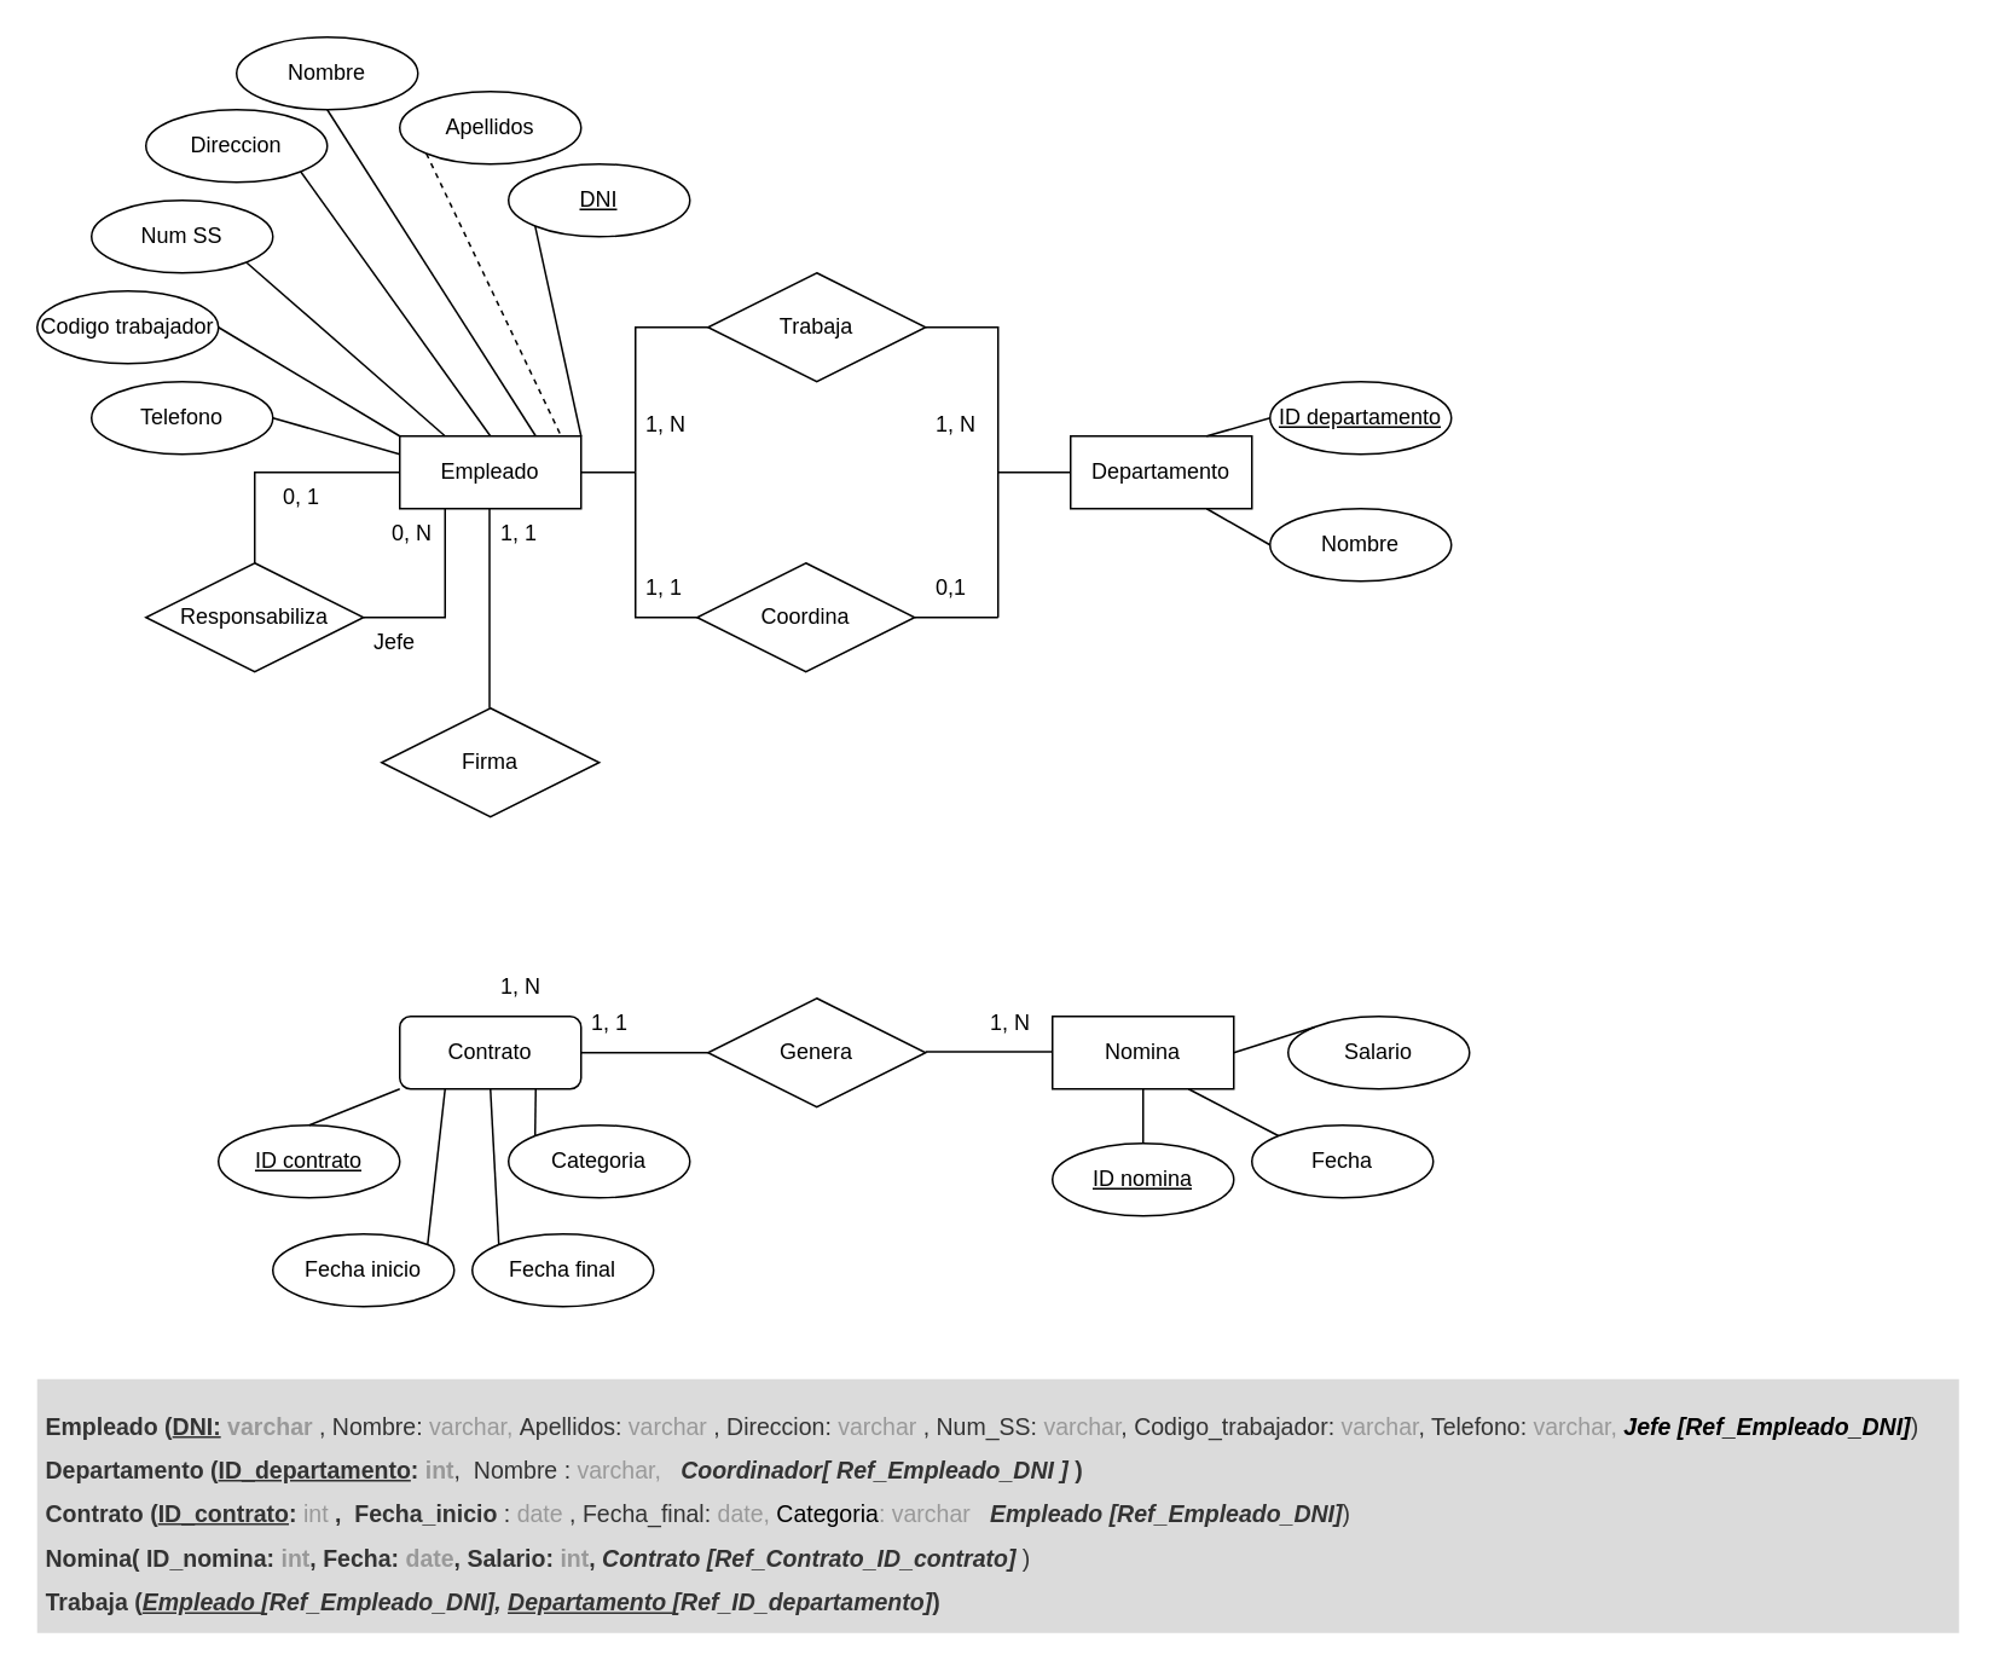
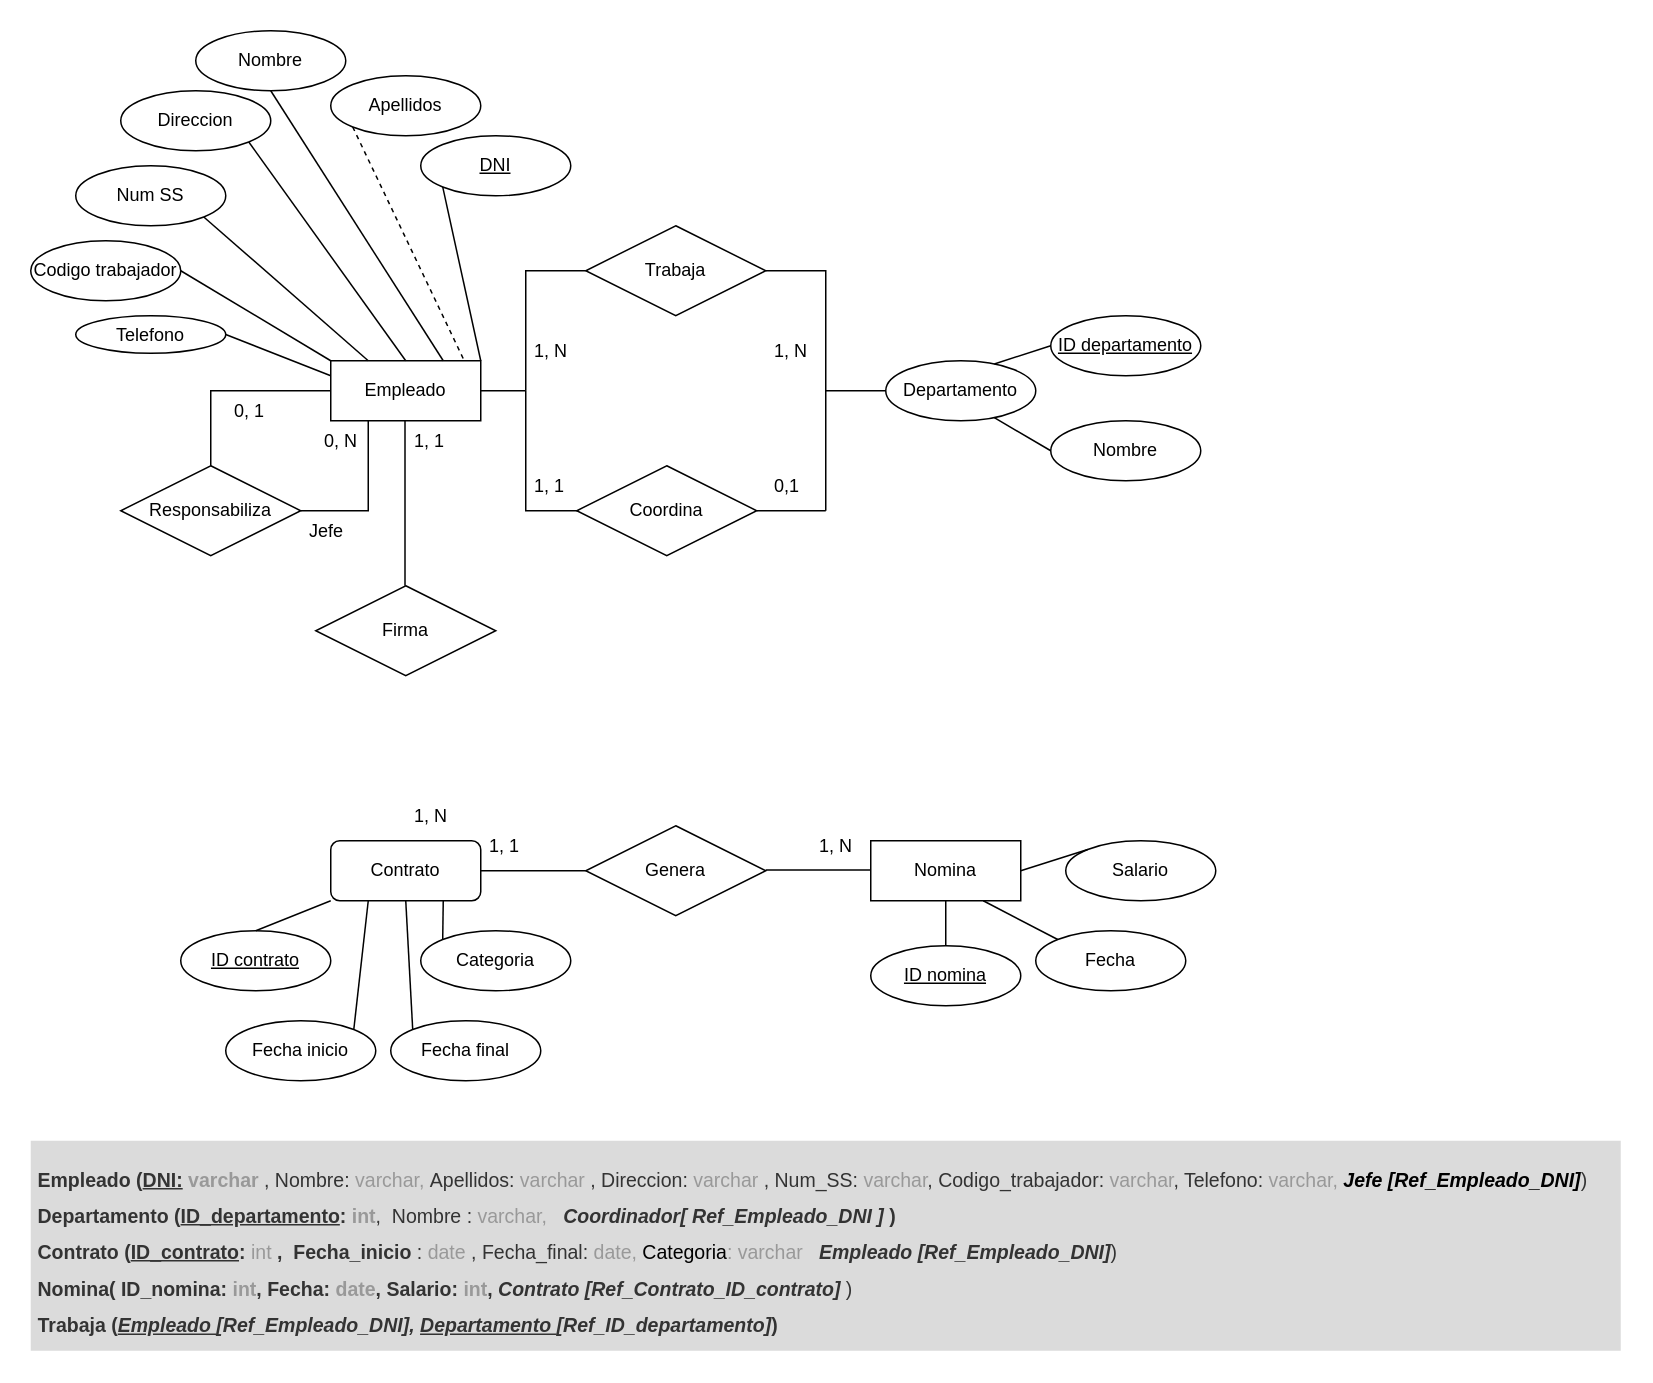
- <mxCell id="13" value="Telefono" style="ellipse;whiteSpace=wrap;html=1;align=center;" parent="1" vertex="1"><mxGeometry y="210" width="100" height="40" as="geometry" x="50" /></mxCell>
+ <mxCell id="13" value="Telefono" style="ellipse;whiteSpace=wrap;html=1;align=center;" parent="1" vertex="1"><mxGeometry x="50" y="210" width="100" height="25" as="geometry" /></mxCell>
- <mxCell id="4" value="Departamento" style="whiteSpace=wrap;html=1;align=center;" parent="1" vertex="1"><mxGeometry x="590" y="240" width="100" height="40" as="geometry" /></mxCell>
+ <mxCell id="4" value="Departamento" style="ellipse;whiteSpace=wrap;html=1;align=center;" parent="1" vertex="1"><mxGeometry x="590" y="240" width="100" height="40" as="geometry" /></mxCell>
